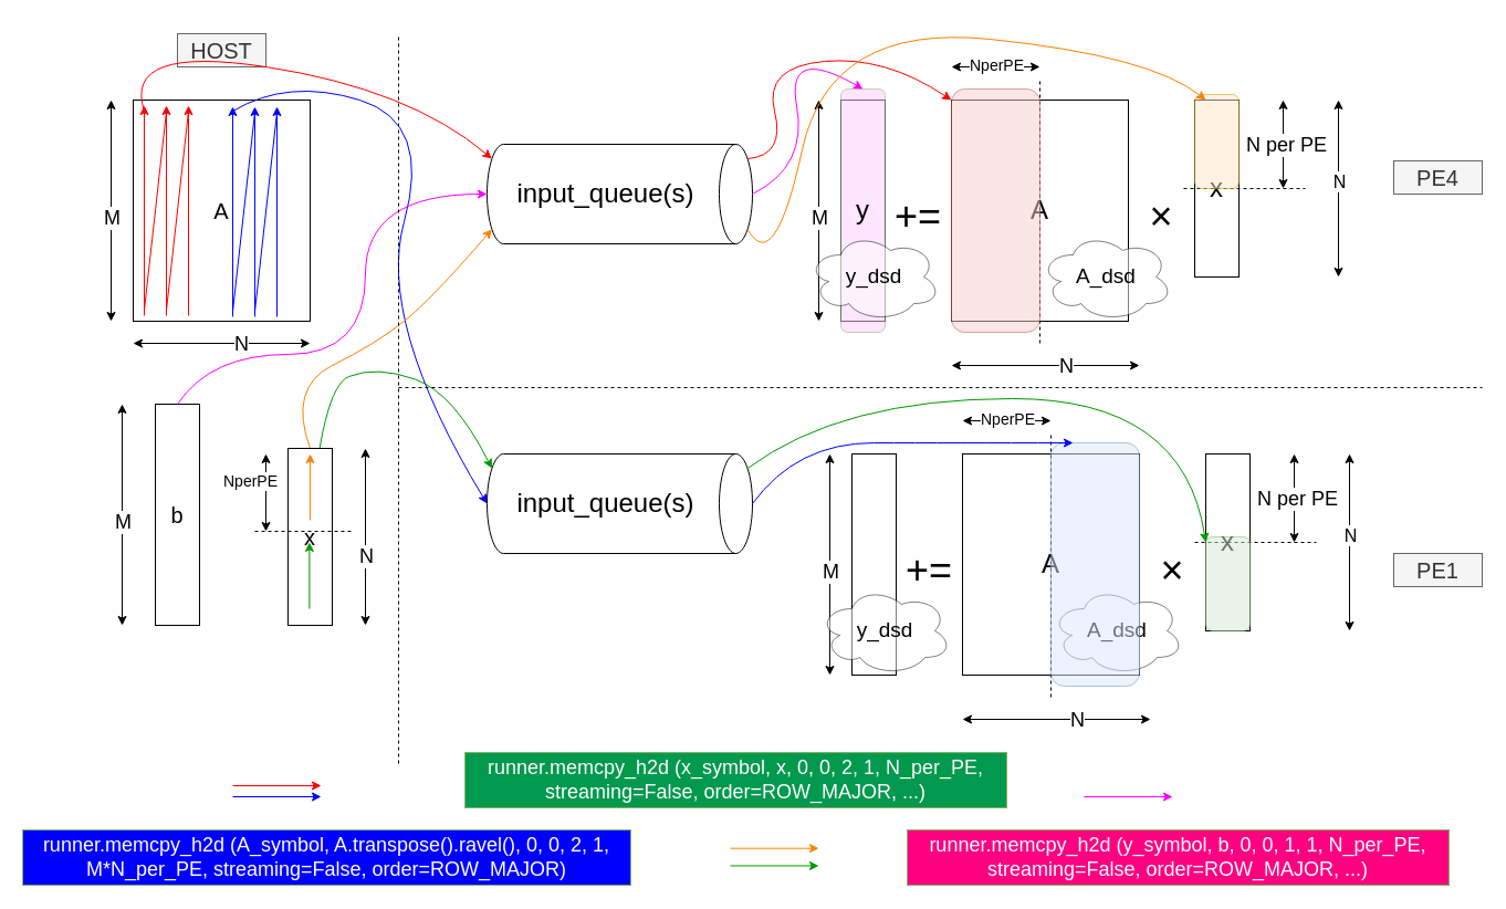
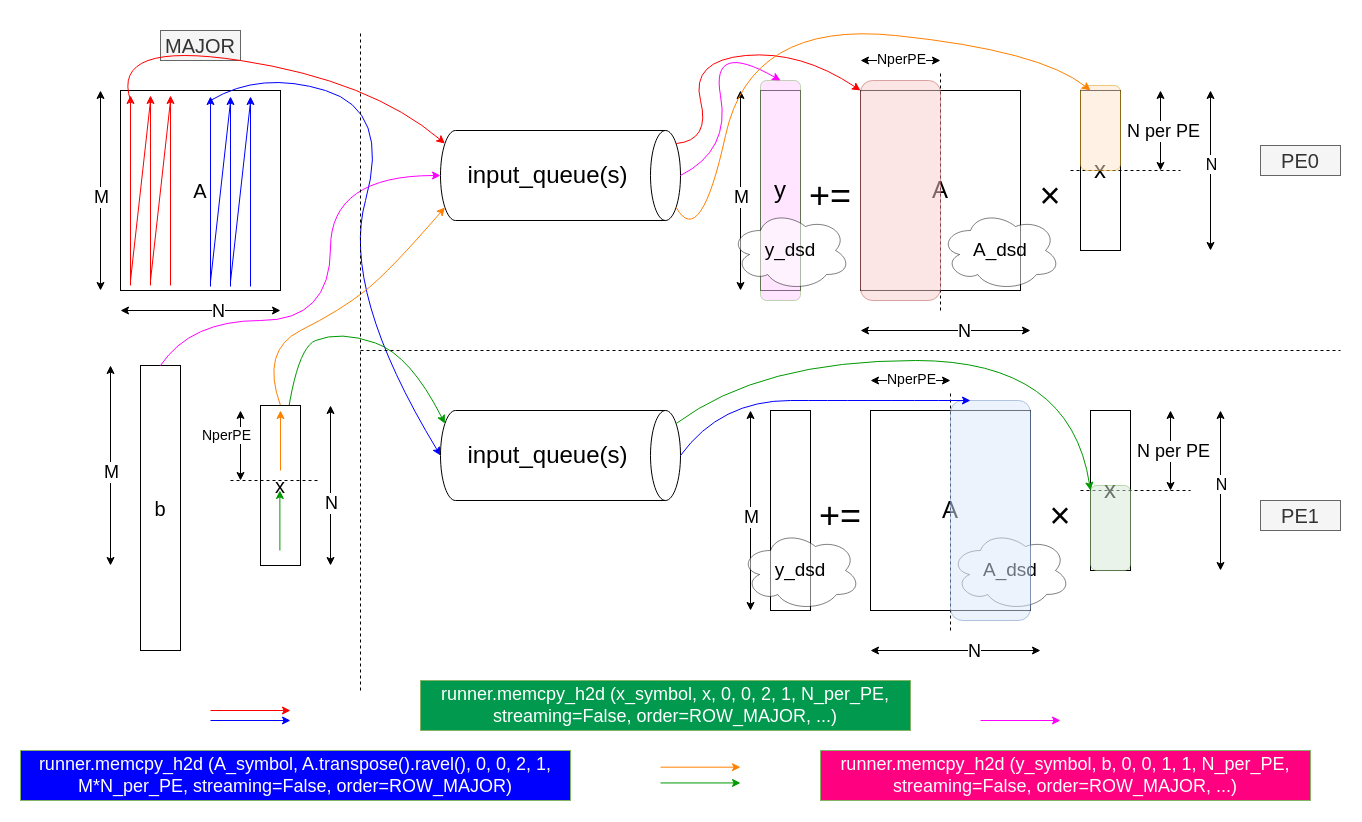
- <mxCell id="3" value="HOST" style="text;html=1;align=center;verticalAlign=middle;whiteSpace=wrap;rounded=0;fillColor=#f5f5f5;fontColor=#333333;strokeColor=#666666;fontSize=20;" vertex="1" parent="1"><mxGeometry x="160" y="30" width="80" height="30" as="geometry" /></mxCell>
+ <mxCell id="3" value="MAJOR" style="text;html=1;align=center;verticalAlign=middle;whiteSpace=wrap;rounded=0;fillColor=#f5f5f5;fontColor=#333333;strokeColor=#666666;fontSize=20;" vertex="1" parent="1"><mxGeometry x="160" y="30" width="80" height="30" as="geometry" /></mxCell>
- <mxCell id="12" value="PE4" style="text;html=1;align=center;verticalAlign=middle;whiteSpace=wrap;rounded=0;fillColor=#f5f5f5;fontColor=#333333;strokeColor=#666666;fontSize=20;" vertex="1" parent="1"><mxGeometry x="1260" y="145" width="80" height="30" as="geometry" /></mxCell>
+ <mxCell id="12" value="PE0" style="text;html=1;align=center;verticalAlign=middle;whiteSpace=wrap;rounded=0;fillColor=#f5f5f5;fontColor=#333333;strokeColor=#666666;fontSize=20;" vertex="1" parent="1"><mxGeometry x="1260" y="145" width="80" height="30" as="geometry" /></mxCell>
- <mxCell id="4" value="&lt;font style=&quot;font-size: 20px;&quot;&gt;b&lt;/font&gt;" style="rounded=0;whiteSpace=wrap;html=1;" vertex="1" parent="1"><mxGeometry x="140" y="365" width="40" height="200" as="geometry" /></mxCell>
+ <mxCell id="4" value="&lt;font style=&quot;font-size: 20px;&quot;&gt;b&lt;/font&gt;" style="rounded=0;whiteSpace=wrap;html=1;" vertex="1" parent="1"><mxGeometry x="140" y="365" width="40" height="285" as="geometry" /></mxCell>
